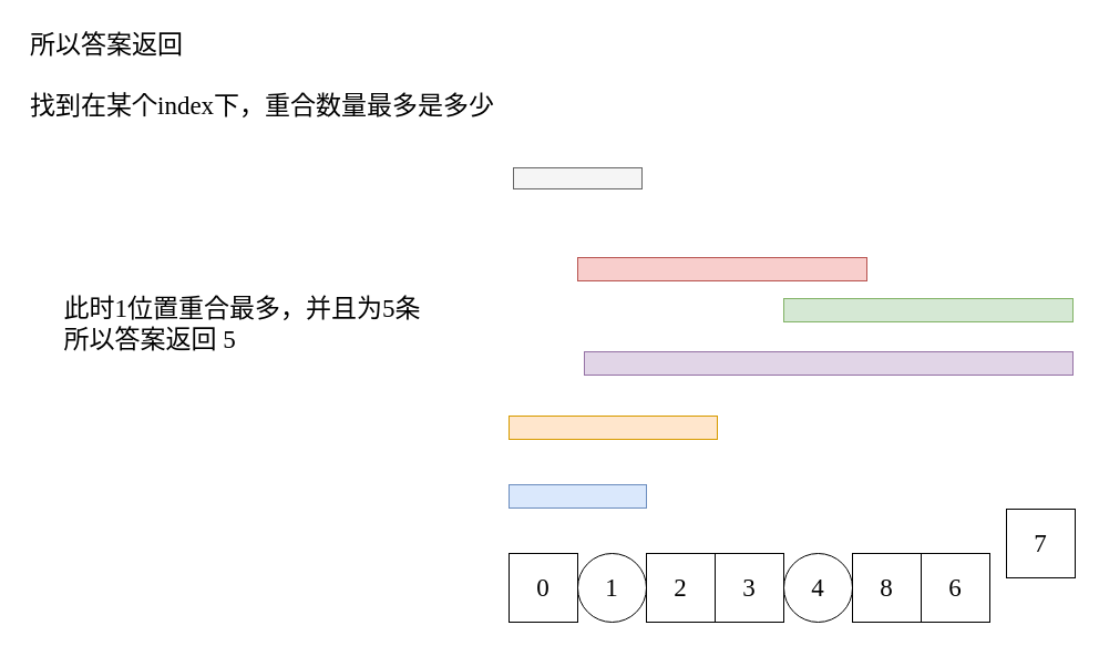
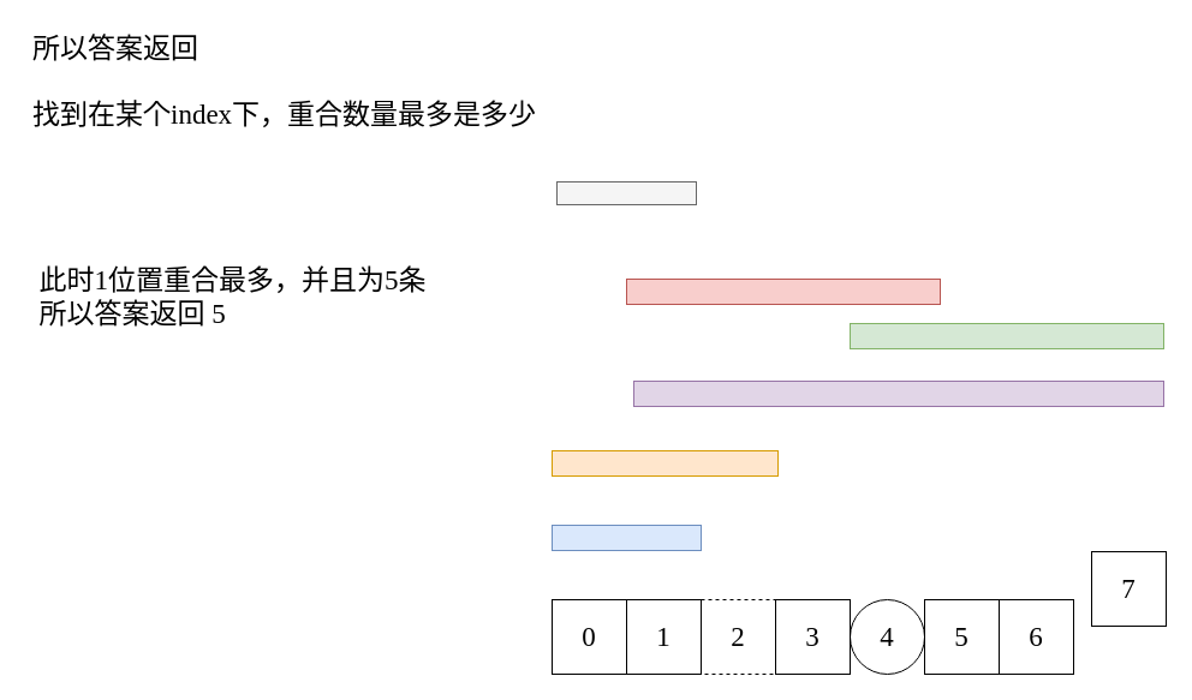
- <mxCell id="17" value="此时1位置重合最多，并且为5条&lt;br&gt;&lt;div style=&quot;text-align: left;&quot;&gt;&lt;span style=&quot;background-color: initial;&quot;&gt;所以答案返回 5&lt;/span&gt;&lt;/div&gt;" style="text;html=1;align=center;verticalAlign=middle;resizable=0;points=[];autosize=1;strokeColor=none;fillColor=none;fontSize=23;fontFamily=LXGW WenKai;fontColor=default;" vertex="1" parent="1"><mxGeometry x="45" y="258" width="345" height="67" as="geometry" /></mxCell>
+ <mxCell id="17" value="此时1位置重合最多，并且为5条&lt;br&gt;&lt;div style=&quot;text-align: left;&quot;&gt;&lt;span style=&quot;background-color: initial;&quot;&gt;所以答案返回 5&lt;/span&gt;&lt;/div&gt;" style="text;html=1;align=center;verticalAlign=middle;resizable=0;points=[];autosize=1;strokeColor=none;fillColor=none;fontSize=23;fontFamily=LXGW WenKai;fontColor=default;" vertex="1" parent="1"><mxGeometry x="20" y="213" width="345" height="67" as="geometry" /></mxCell>
- <mxCell id="4" value="1" style="ellipse;whiteSpace=wrap;html=1;aspect=fixed;fontFamily=LXGW WenKai;fontSize=23;fontColor=default;fillColor=none;gradientColor=none;" parent="1" vertex="1"><mxGeometry x="521" y="499" width="62" height="62" as="geometry" /></mxCell>
+ <mxCell id="4" value="1" style="whiteSpace=wrap;html=1;aspect=fixed;fontFamily=LXGW WenKai;fontSize=23;fontColor=default;fillColor=none;gradientColor=none;" parent="1" vertex="1"><mxGeometry x="521" y="499" width="62" height="62" as="geometry" /></mxCell>
- <mxCell id="5" value="2" style="whiteSpace=wrap;html=1;aspect=fixed;fontFamily=LXGW WenKai;fontSize=23;fontColor=default;fillColor=none;gradientColor=none;" parent="1" vertex="1"><mxGeometry x="583" y="499" width="62" height="62" as="geometry" /></mxCell>
+ <mxCell id="5" value="2" style="whiteSpace=wrap;html=1;aspect=fixed;fontFamily=LXGW WenKai;fontSize=23;fontColor=default;fillColor=none;gradientColor=none;dashed=1;" parent="1" vertex="1"><mxGeometry x="583" y="499" width="62" height="62" as="geometry" /></mxCell>
- <mxCell id="8" value="8" style="whiteSpace=wrap;html=1;aspect=fixed;fontFamily=LXGW WenKai;fontSize=23;fontColor=default;fillColor=none;gradientColor=none;" parent="1" vertex="1"><mxGeometry x="769" y="499" width="62" height="62" as="geometry" /></mxCell>
+ <mxCell id="8" value="5" style="whiteSpace=wrap;html=1;aspect=fixed;fontFamily=LXGW WenKai;fontSize=23;fontColor=default;fillColor=none;gradientColor=none;" parent="1" vertex="1"><mxGeometry x="769" y="499" width="62" height="62" as="geometry" /></mxCell>
